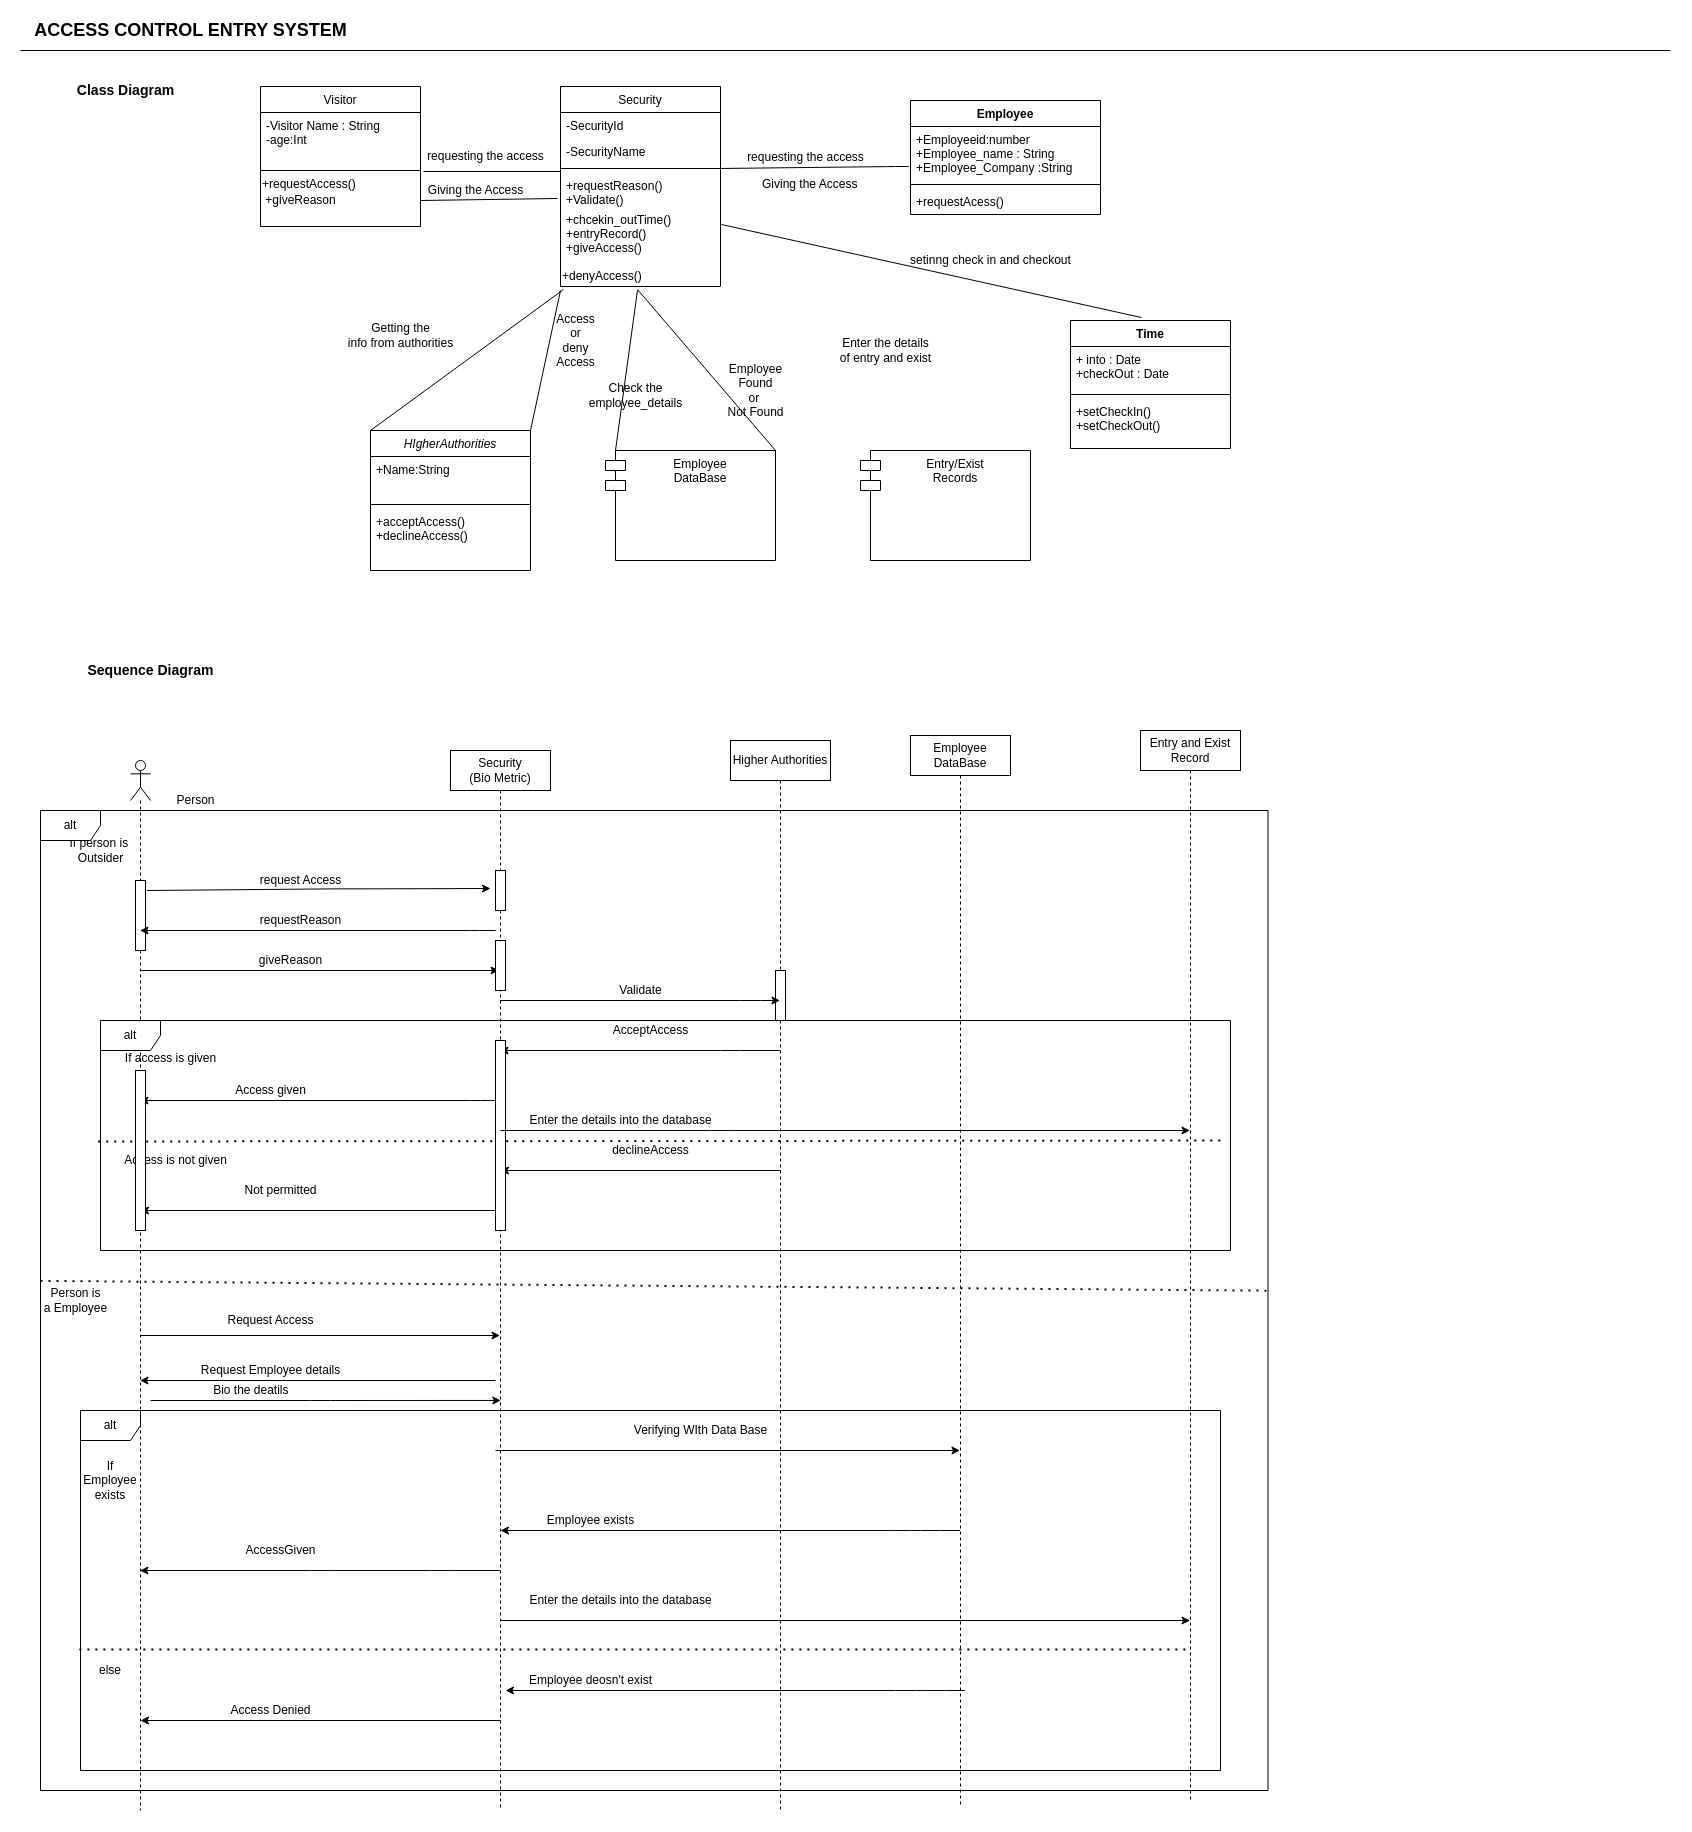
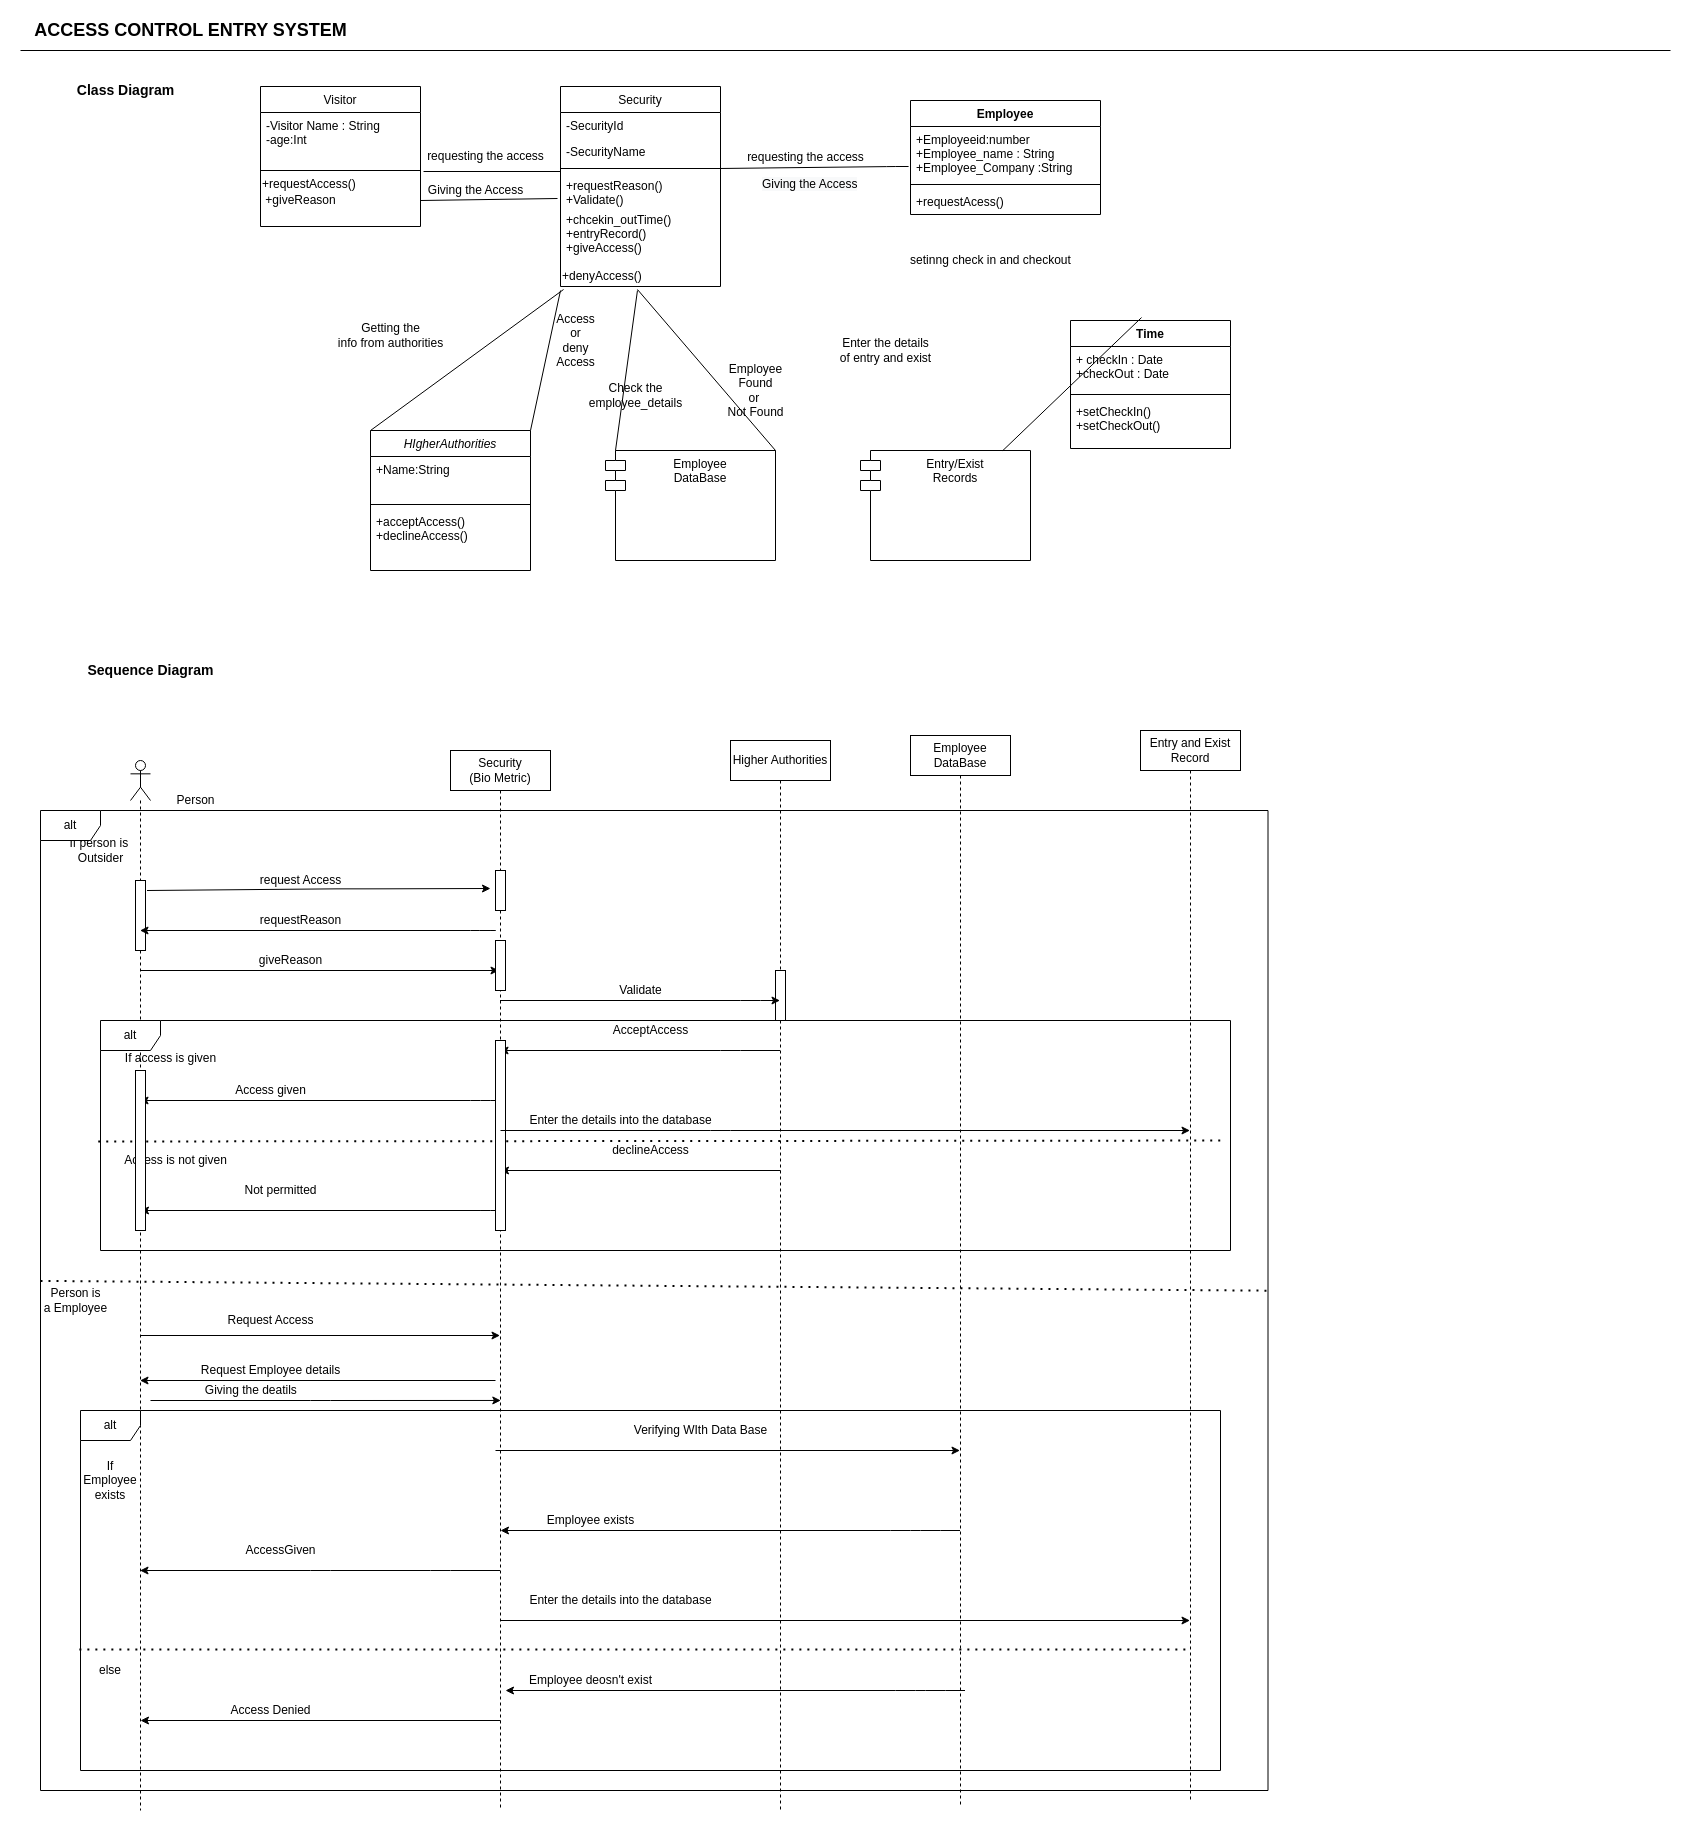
- <mxCell id="106" value="" style="endArrow=none;html=1;entryX=1.006;entryY=0.3;entryDx=0;entryDy=0;entryPerimeter=0;exitX=0.444;exitY=-0.023;exitDx=0;exitDy=0;exitPerimeter=0;" edge="1" parent="1" source="102" target="15"><mxGeometry width="50" height="50" relative="1" as="geometry"><mxPoint x="730" y="420" as="sourcePoint" /><mxPoint x="780" y="370" as="targetPoint" /></mxGeometry></mxCell>
+ <mxCell id="106" value="" style="endArrow=none;html=1;exitX=0.444;exitY=-0.023;exitDx=0;exitDy=0;exitPerimeter=0;" edge="1" parent="1" source="102" target="77"><mxGeometry width="50" height="50" relative="1" as="geometry"><mxPoint x="730" y="420" as="sourcePoint" /><mxPoint x="780" y="370" as="targetPoint" /></mxGeometry></mxCell>
- <mxCell id="21" value="Getting the &lt;br&gt;info from authorities" style="text;html=1;align=center;verticalAlign=middle;resizable=0;points=[];autosize=1;" parent="1" vertex="1"><mxGeometry x="340" y="320" width="120" height="30" as="geometry" /></mxCell>
+ <mxCell id="21" value="Getting the &lt;br&gt;info from authorities" style="text;html=1;align=center;verticalAlign=middle;resizable=0;points=[];autosize=1;" parent="1" vertex="1"><mxGeometry x="330" y="320" width="120" height="30" as="geometry" /></mxCell>
- <mxCell id="103" value="+ into : Date&#10;+checkOut : Date" style="text;strokeColor=none;fillColor=none;align=left;verticalAlign=top;spacingLeft=4;spacingRight=4;overflow=hidden;rotatable=0;points=[[0,0.5],[1,0.5]];portConstraint=eastwest;" vertex="1" parent="102"><mxGeometry y="26" width="160" height="44" as="geometry" /></mxCell>
+ <mxCell id="103" value="+ checkIn : Date&#10;+checkOut : Date" style="text;strokeColor=none;fillColor=none;align=left;verticalAlign=top;spacingLeft=4;spacingRight=4;overflow=hidden;rotatable=0;points=[[0,0.5],[1,0.5]];portConstraint=eastwest;" vertex="1" parent="102"><mxGeometry y="26" width="160" height="44" as="geometry" /></mxCell>
- <mxCell id="109" value="Bio the deatils&amp;nbsp;" style="text;html=1;strokeColor=none;fillColor=none;align=center;verticalAlign=middle;whiteSpace=wrap;rounded=0;" vertex="1" parent="1"><mxGeometry x="165" y="1380" width="175" height="20" as="geometry" /></mxCell>
+ <mxCell id="109" value="Giving the deatils&amp;nbsp;" style="text;html=1;strokeColor=none;fillColor=none;align=center;verticalAlign=middle;whiteSpace=wrap;rounded=0;" vertex="1" parent="1"><mxGeometry x="165" y="1380" width="175" height="20" as="geometry" /></mxCell>
